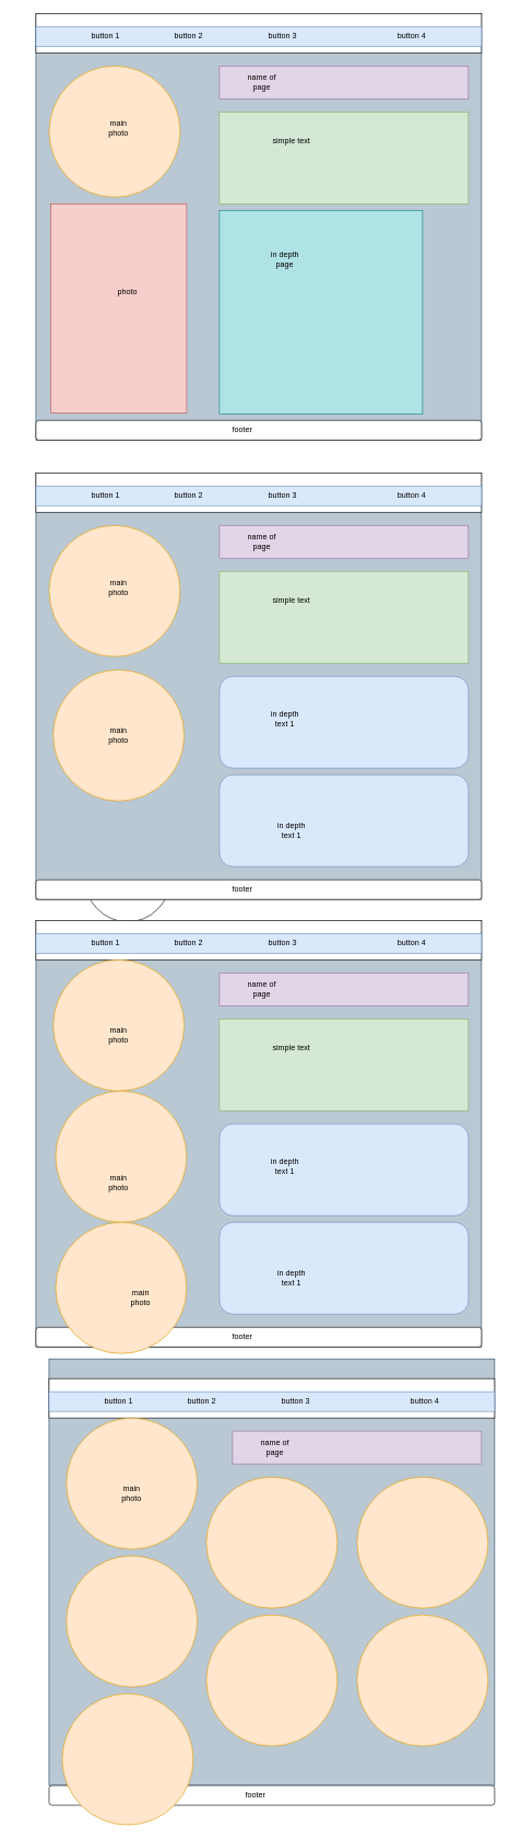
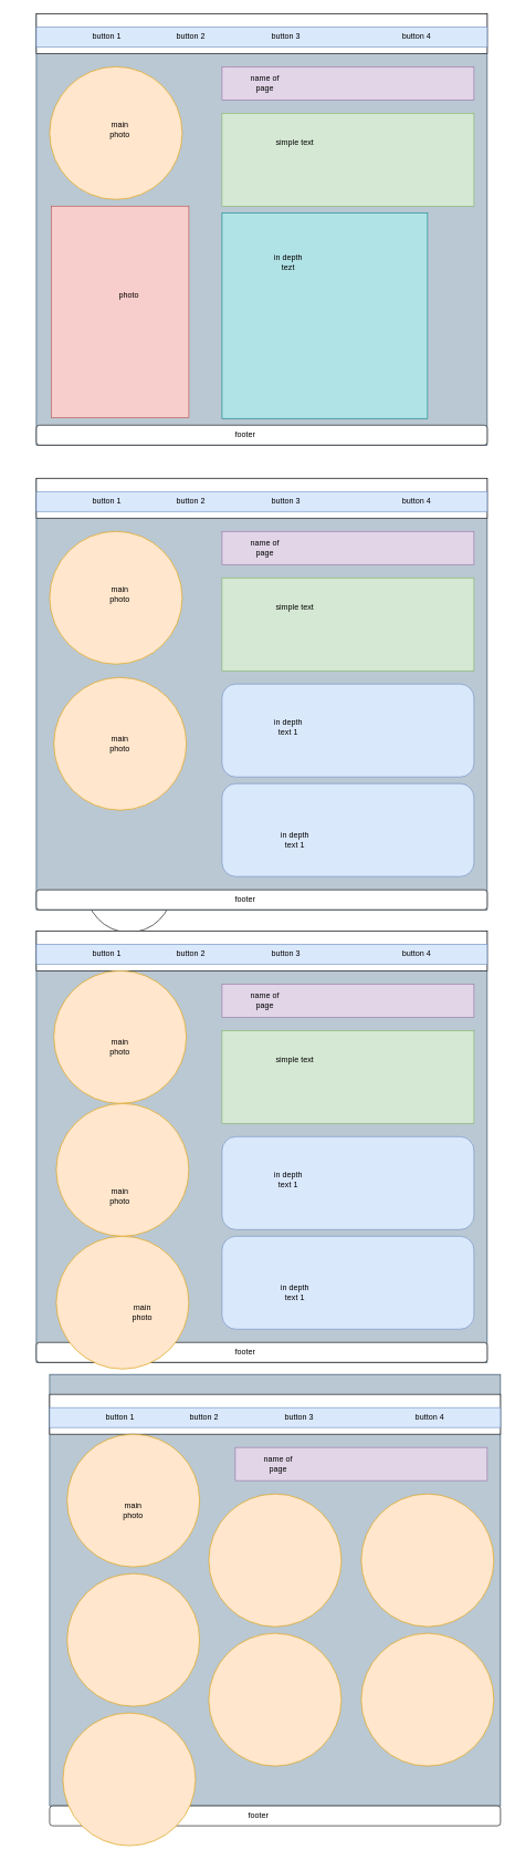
- <mxCell id="14" value="in depth page" style="text;html=1;strokeColor=none;fillColor=none;align=center;verticalAlign=middle;whiteSpace=wrap;rounded=0;" parent="1" vertex="1"><mxGeometry x="404" y="380" width="60" height="30" as="geometry" /></mxCell>
+ <mxCell id="14" value="in depth tezt" style="text;html=1;strokeColor=none;fillColor=none;align=center;verticalAlign=middle;whiteSpace=wrap;rounded=0;" parent="1" vertex="1"><mxGeometry x="404" y="380" width="60" height="30" as="geometry" /></mxCell>
